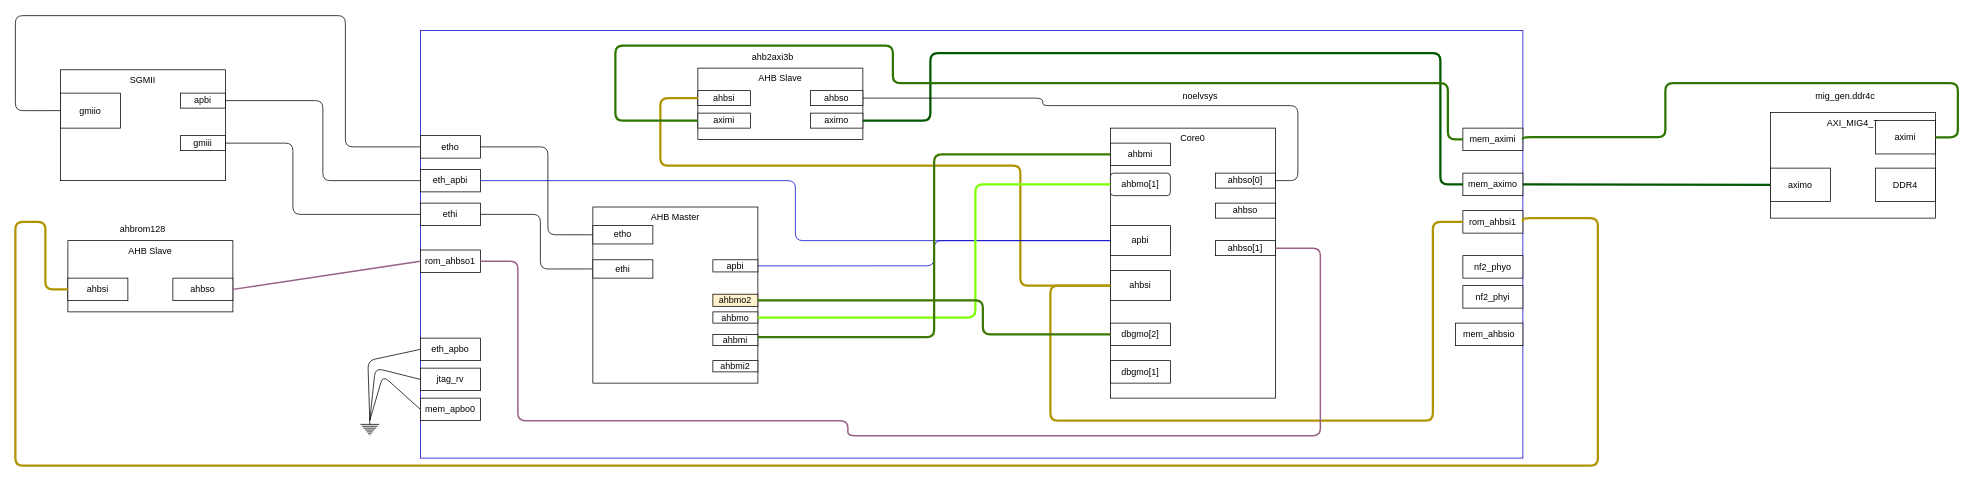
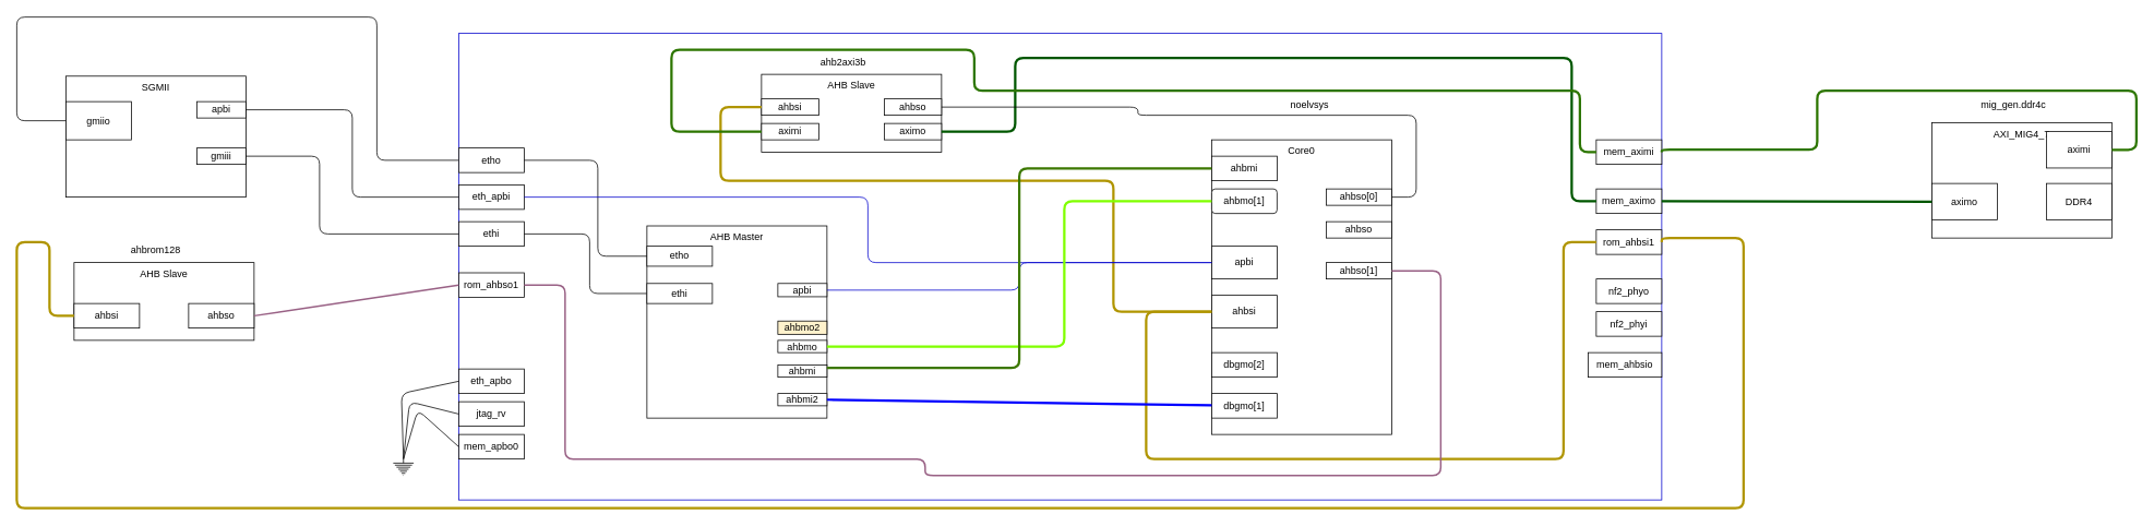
- <mxCell id="79" value="" style="endArrow=none;html=1;entryX=0;entryY=0.5;entryDx=0;entryDy=0;edgeStyle=orthogonalEdgeStyle;exitX=1;exitY=0.5;exitDx=0;exitDy=0;strokeColor=#3C7800;strokeWidth=3;" edge="1" parent="1" source="72" target="52"><mxGeometry width="50" height="50" relative="1" as="geometry"><mxPoint x="1020" y="432.5" as="sourcePoint" /><mxPoint x="1490" y="255" as="targetPoint" /><Array as="points"><mxPoint x="1310" y="400" /><mxPoint x="1310" y="445" /></Array></mxGeometry></mxCell>
+ <mxCell id="83" value="" style="endArrow=none;html=1;strokeColor=#0000FF;strokeWidth=3;exitX=1;exitY=0.5;exitDx=0;exitDy=0;" edge="1" parent="1" source="82" target="54"><mxGeometry width="50" height="50" relative="1" as="geometry"><mxPoint x="1140" y="390" as="sourcePoint" /><mxPoint x="1190" y="340" as="targetPoint" /></mxGeometry></mxCell>
